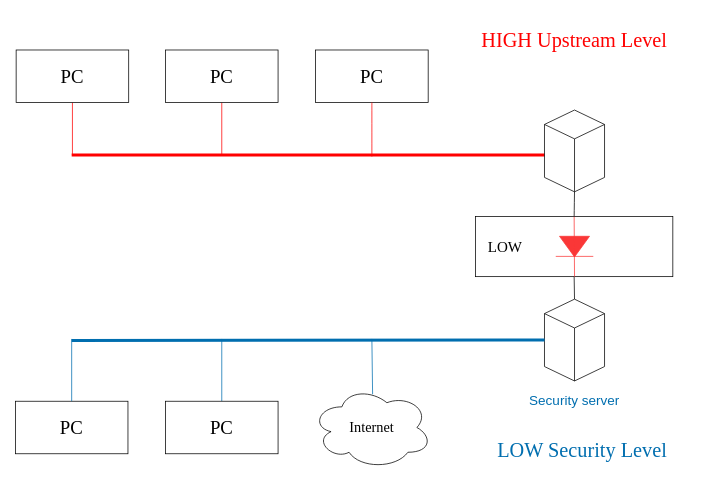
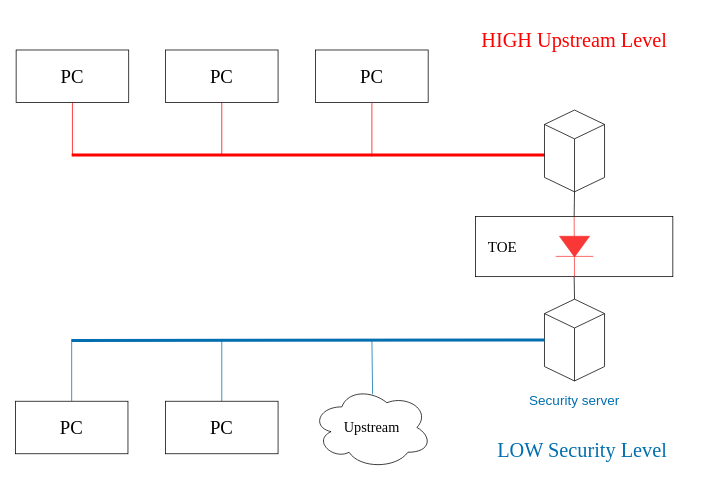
- <mxCell id="7" value="&lt;font style=&quot;font-size: 20px;&quot;&gt;&lt;font style=&quot;font-size: 20px;&quot; face=&quot;Verdana&quot;&gt;&amp;nbsp; &amp;nbsp;&lt;/font&gt;&lt;span style=&quot;font-family: Verdana; background-color: initial;&quot;&gt;&lt;font style=&quot;font-size: 20px;&quot;&gt;LOW&lt;/font&gt;&lt;/span&gt;&lt;/font&gt;" style="rounded=0;whiteSpace=wrap;html=1;align=left;" parent="1" vertex="1"><mxGeometry x="633" y="288" width="263" height="80" as="geometry" /></mxCell>
+ <mxCell id="7" value="&lt;font style=&quot;font-size: 20px;&quot;&gt;&lt;font style=&quot;font-size: 20px;&quot; face=&quot;Verdana&quot;&gt;&amp;nbsp; &amp;nbsp;&lt;/font&gt;&lt;span style=&quot;font-family: Verdana; background-color: initial;&quot;&gt;&lt;font style=&quot;font-size: 20px;&quot;&gt;TOE&lt;/font&gt;&lt;/span&gt;&lt;/font&gt;" style="rounded=0;whiteSpace=wrap;html=1;align=left;" parent="1" vertex="1"><mxGeometry x="633" y="288" width="263" height="80" as="geometry" /></mxCell>
- <mxCell id="5" value="&lt;font style=&quot;font-size: 19px;&quot; face=&quot;Verdana&quot;&gt;Internet&lt;/font&gt;" style="ellipse;shape=cloud;whiteSpace=wrap;html=1;fillColor=default;fontColor=default;" parent="1" vertex="1"><mxGeometry x="415" y="514" width="160" height="110" as="geometry" /></mxCell>
+ <mxCell id="5" value="&lt;font style=&quot;font-size: 19px;&quot; face=&quot;Verdana&quot;&gt;Upstream&lt;/font&gt;" style="ellipse;shape=cloud;whiteSpace=wrap;html=1;fillColor=default;fontColor=default;" parent="1" vertex="1"><mxGeometry x="415" y="514" width="160" height="110" as="geometry" /></mxCell>
